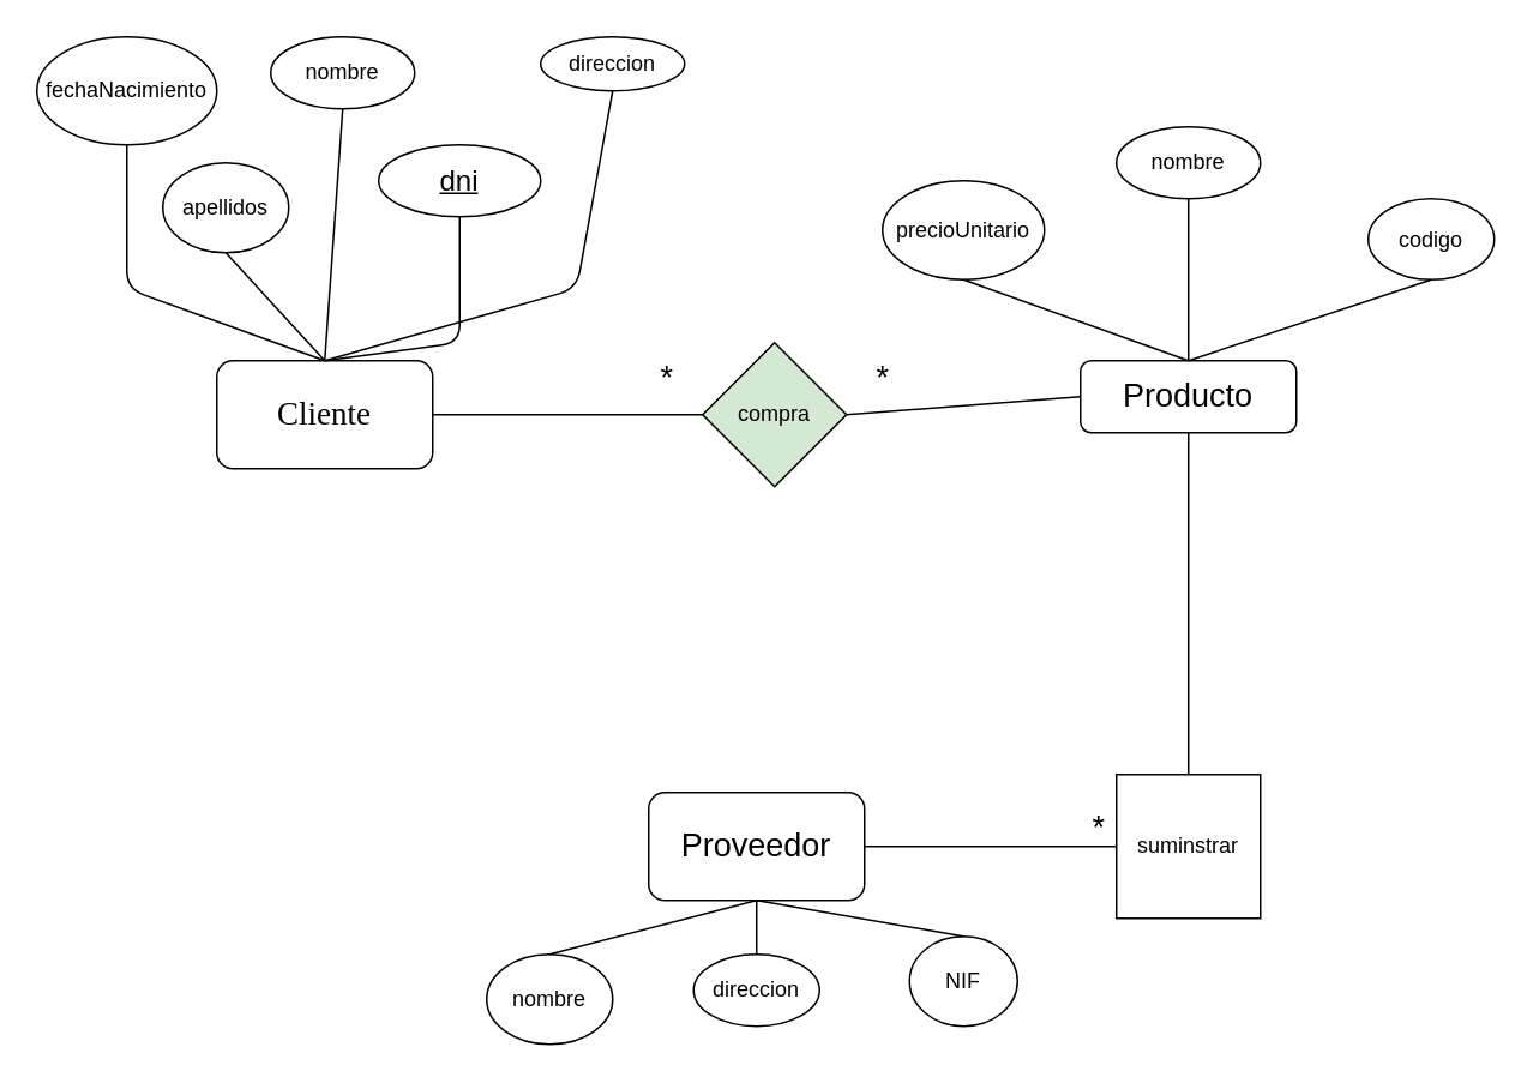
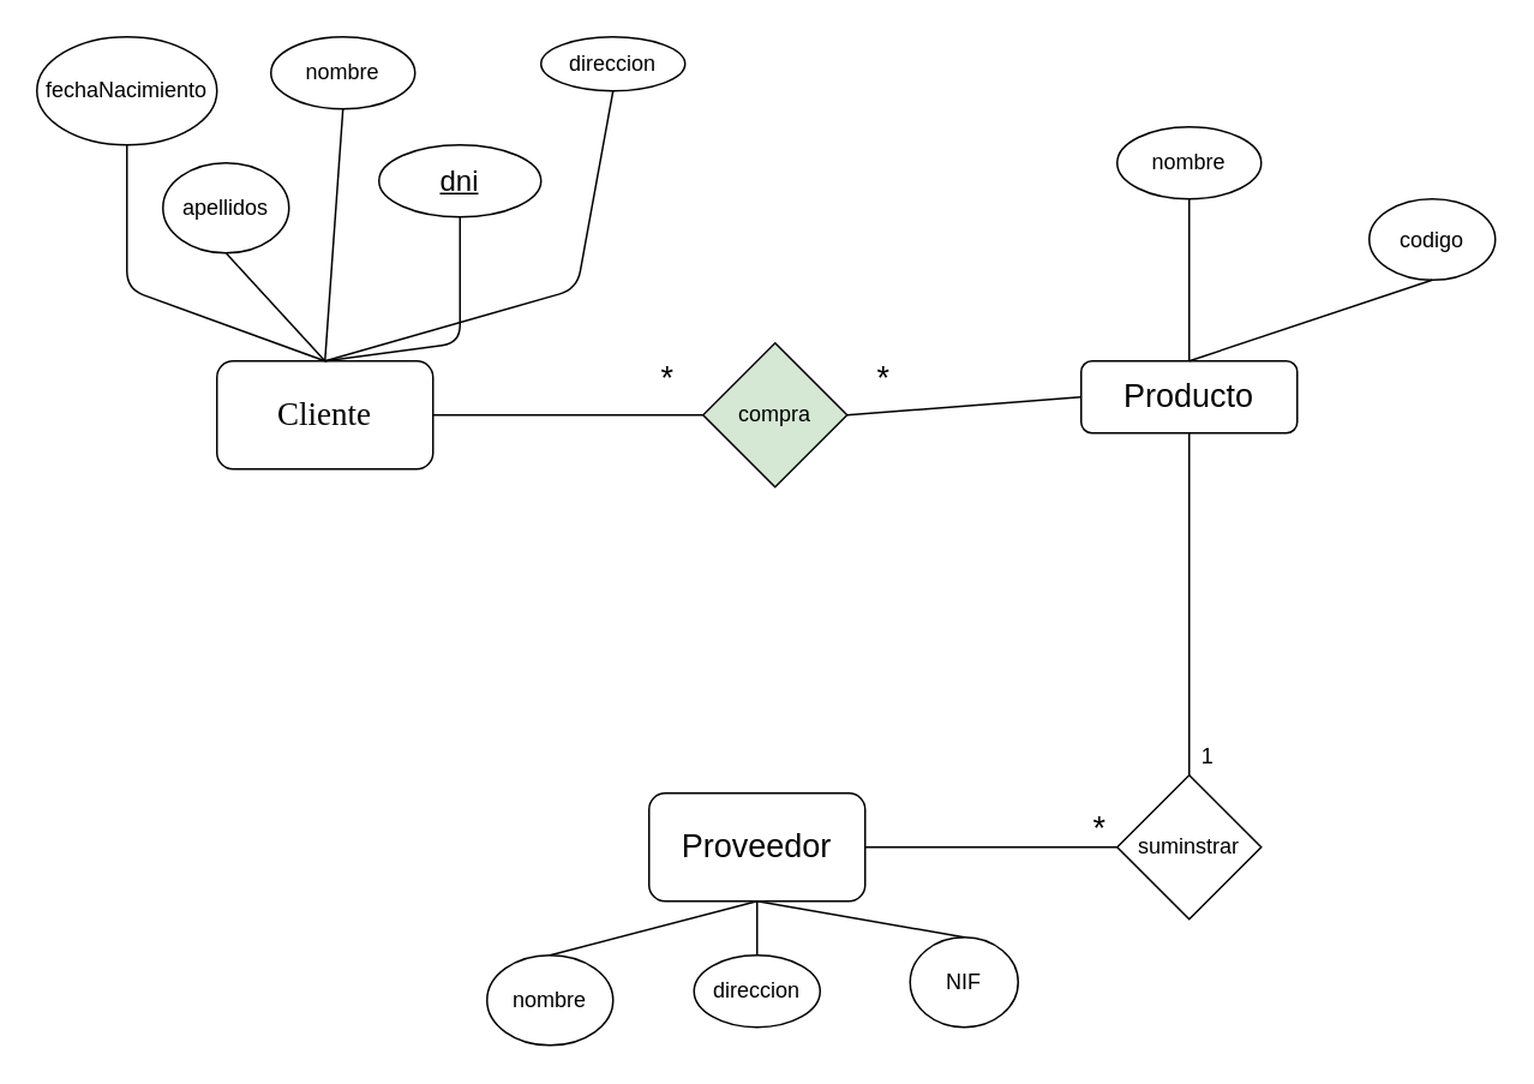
- <mxCell id="15" value="precioUnitario" style="ellipse;whiteSpace=wrap;html=1;" vertex="1" parent="1"><mxGeometry x="490" y="100" width="90" height="55" as="geometry" /></mxCell>
- <mxCell id="18" value="" style="endArrow=none;html=1;entryX=0.5;entryY=0;entryDx=0;entryDy=0;exitX=0.5;exitY=1;exitDx=0;exitDy=0;" edge="1" parent="1" source="15" target="13"><mxGeometry width="50" height="50" relative="1" as="geometry"><mxPoint x="430" y="290" as="sourcePoint" /><mxPoint x="480" y="240" as="targetPoint" /></mxGeometry></mxCell>
+ <mxCell id="36" value="1" style="text;html=1;resizable=0;autosize=1;align=center;verticalAlign=middle;points=[];fillColor=none;strokeColor=none;rounded=0;" vertex="1" parent="1"><mxGeometry x="660" y="410" width="20" height="20" as="geometry" /></mxCell>
- <mxCell id="33" value="suminstrar" style="whiteSpace=wrap;html=1;rounded=0;" vertex="1" parent="1"><mxGeometry x="620" y="430" width="80" height="80" as="geometry" /></mxCell>
+ <mxCell id="33" value="suminstrar" style="rhombus;whiteSpace=wrap;html=1;" vertex="1" parent="1"><mxGeometry x="620" y="430" width="80" height="80" as="geometry" /></mxCell>
